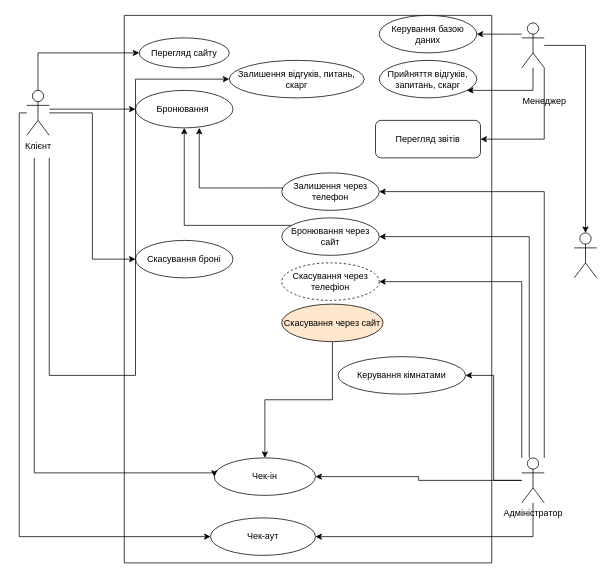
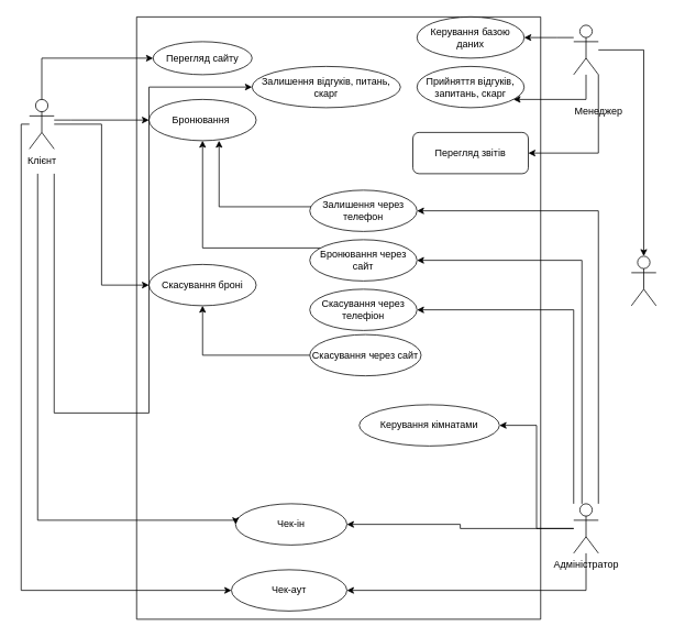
- <mxCell id="7" value="Скасування через телефіон" style="ellipse;whiteSpace=wrap;html=1;dashed=1;" vertex="1" parent="2"><mxGeometry x="210" y="330" width="130" height="50" as="geometry" /></mxCell>
+ <mxCell id="7" value="Скасування через телефіон" style="ellipse;whiteSpace=wrap;html=1;" vertex="1" parent="2"><mxGeometry x="210" y="330" width="130" height="50" as="geometry" /></mxCell>
- <mxCell id="11" value="Скасування через сайт" style="ellipse;whiteSpace=wrap;html=1;fillColor=#ffe6cc;" vertex="1" parent="2"><mxGeometry x="210" y="385" width="135" height="50" as="geometry" /></mxCell>
+ <mxCell id="11" value="Скасування через сайт" style="ellipse;whiteSpace=wrap;html=1;" vertex="1" parent="2"><mxGeometry x="210" y="385" width="135" height="50" as="geometry" /></mxCell>
- <mxCell id="19" value="Керування кімнатами" style="ellipse;whiteSpace=wrap;html=1;" vertex="1" parent="2"><mxGeometry x="285" y="455" width="170" height="50" as="geometry" /></mxCell>
+ <mxCell id="19" value="Керування кімнатами" style="ellipse;whiteSpace=wrap;html=1;" vertex="1" parent="2"><mxGeometry x="270" y="470" width="170" height="50" as="geometry" /></mxCell>
- <mxCell id="10" value="" style="edgeStyle=orthogonalEdgeStyle;rounded=0;orthogonalLoop=1;jettySize=auto;html=1;" edge="1" parent="2" source="11" target="17"><mxGeometry relative="1" as="geometry" /></mxCell>
+ <mxCell id="10" value="" style="edgeStyle=orthogonalEdgeStyle;rounded=0;orthogonalLoop=1;jettySize=auto;html=1;" edge="1" parent="2" source="11" target="12"><mxGeometry relative="1" as="geometry" /></mxCell>
